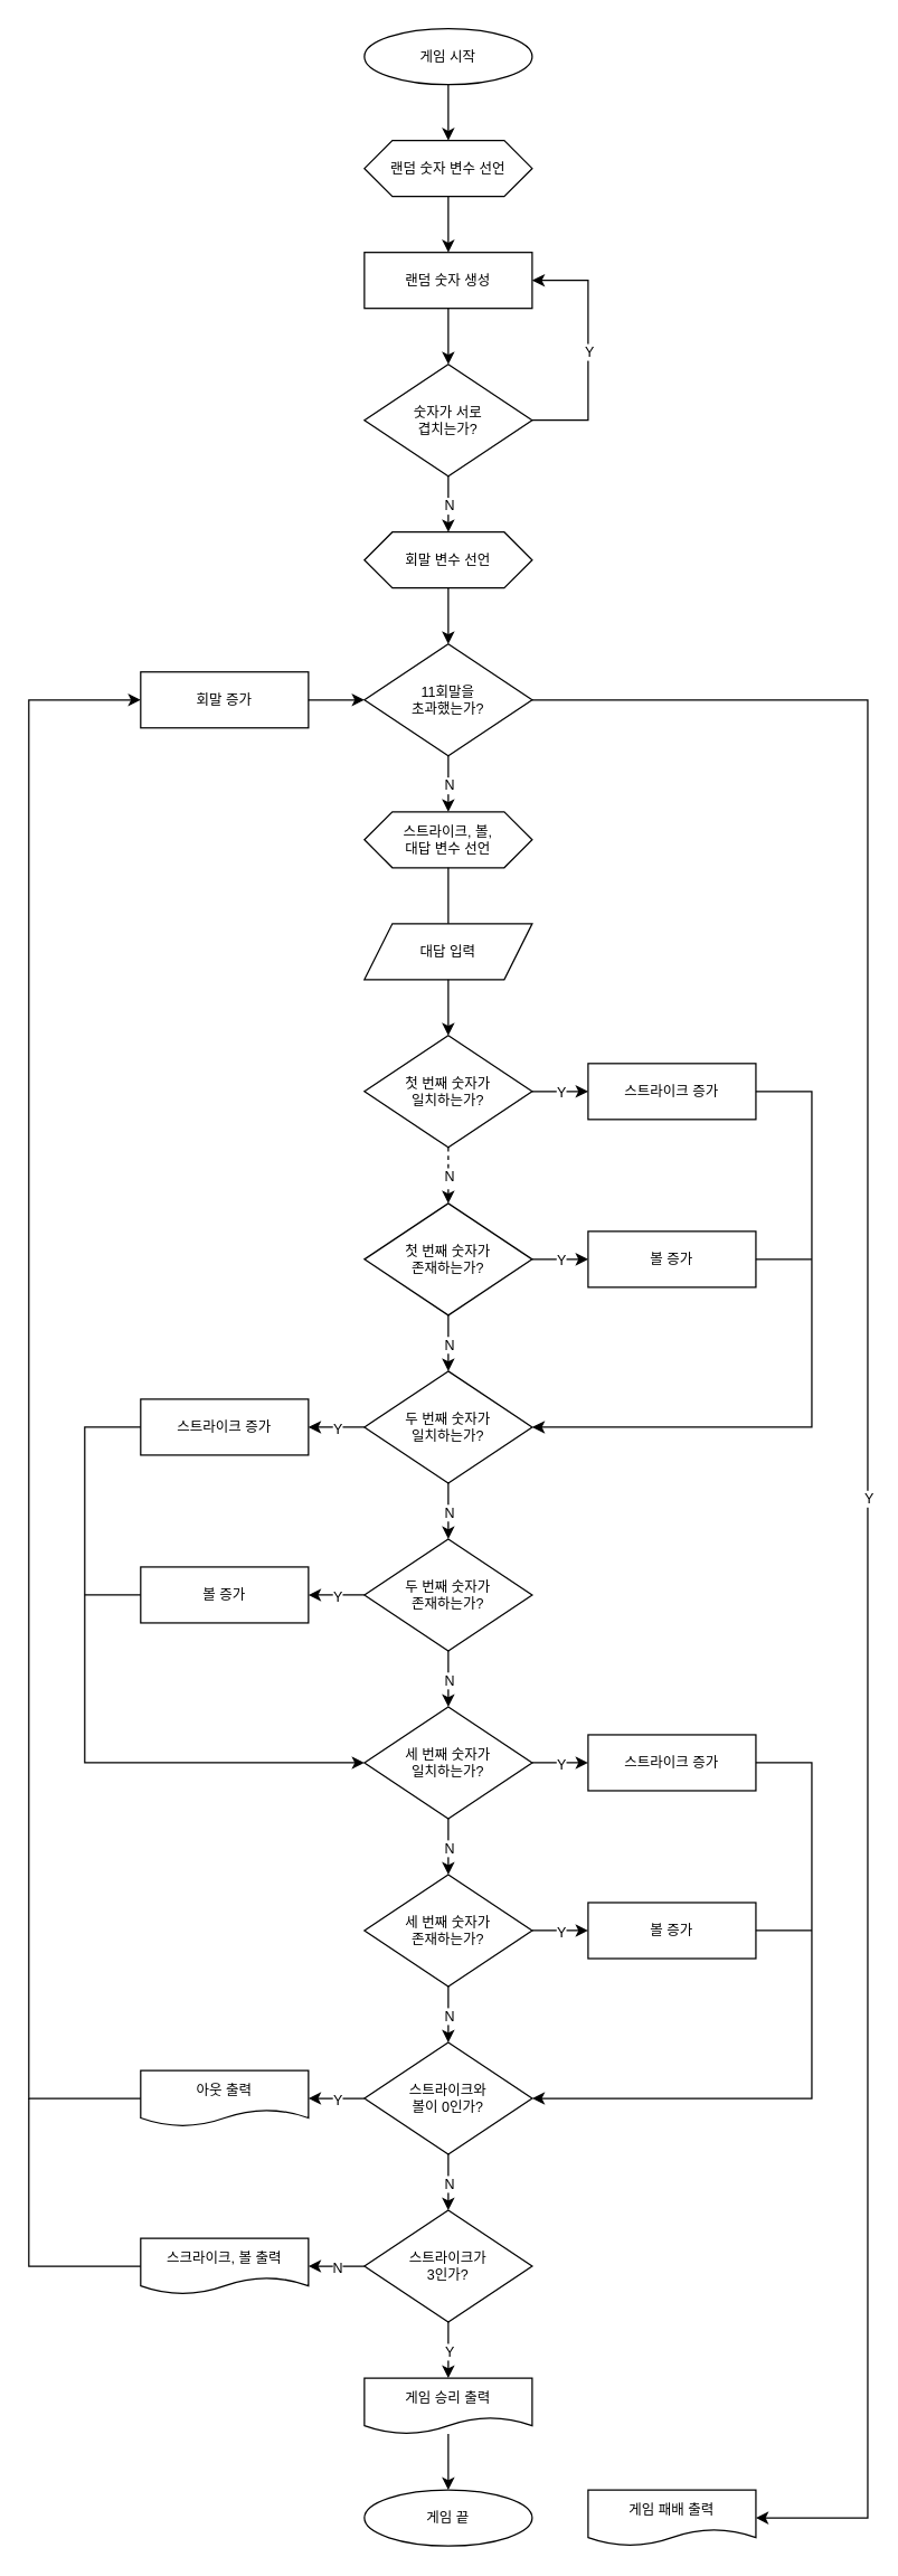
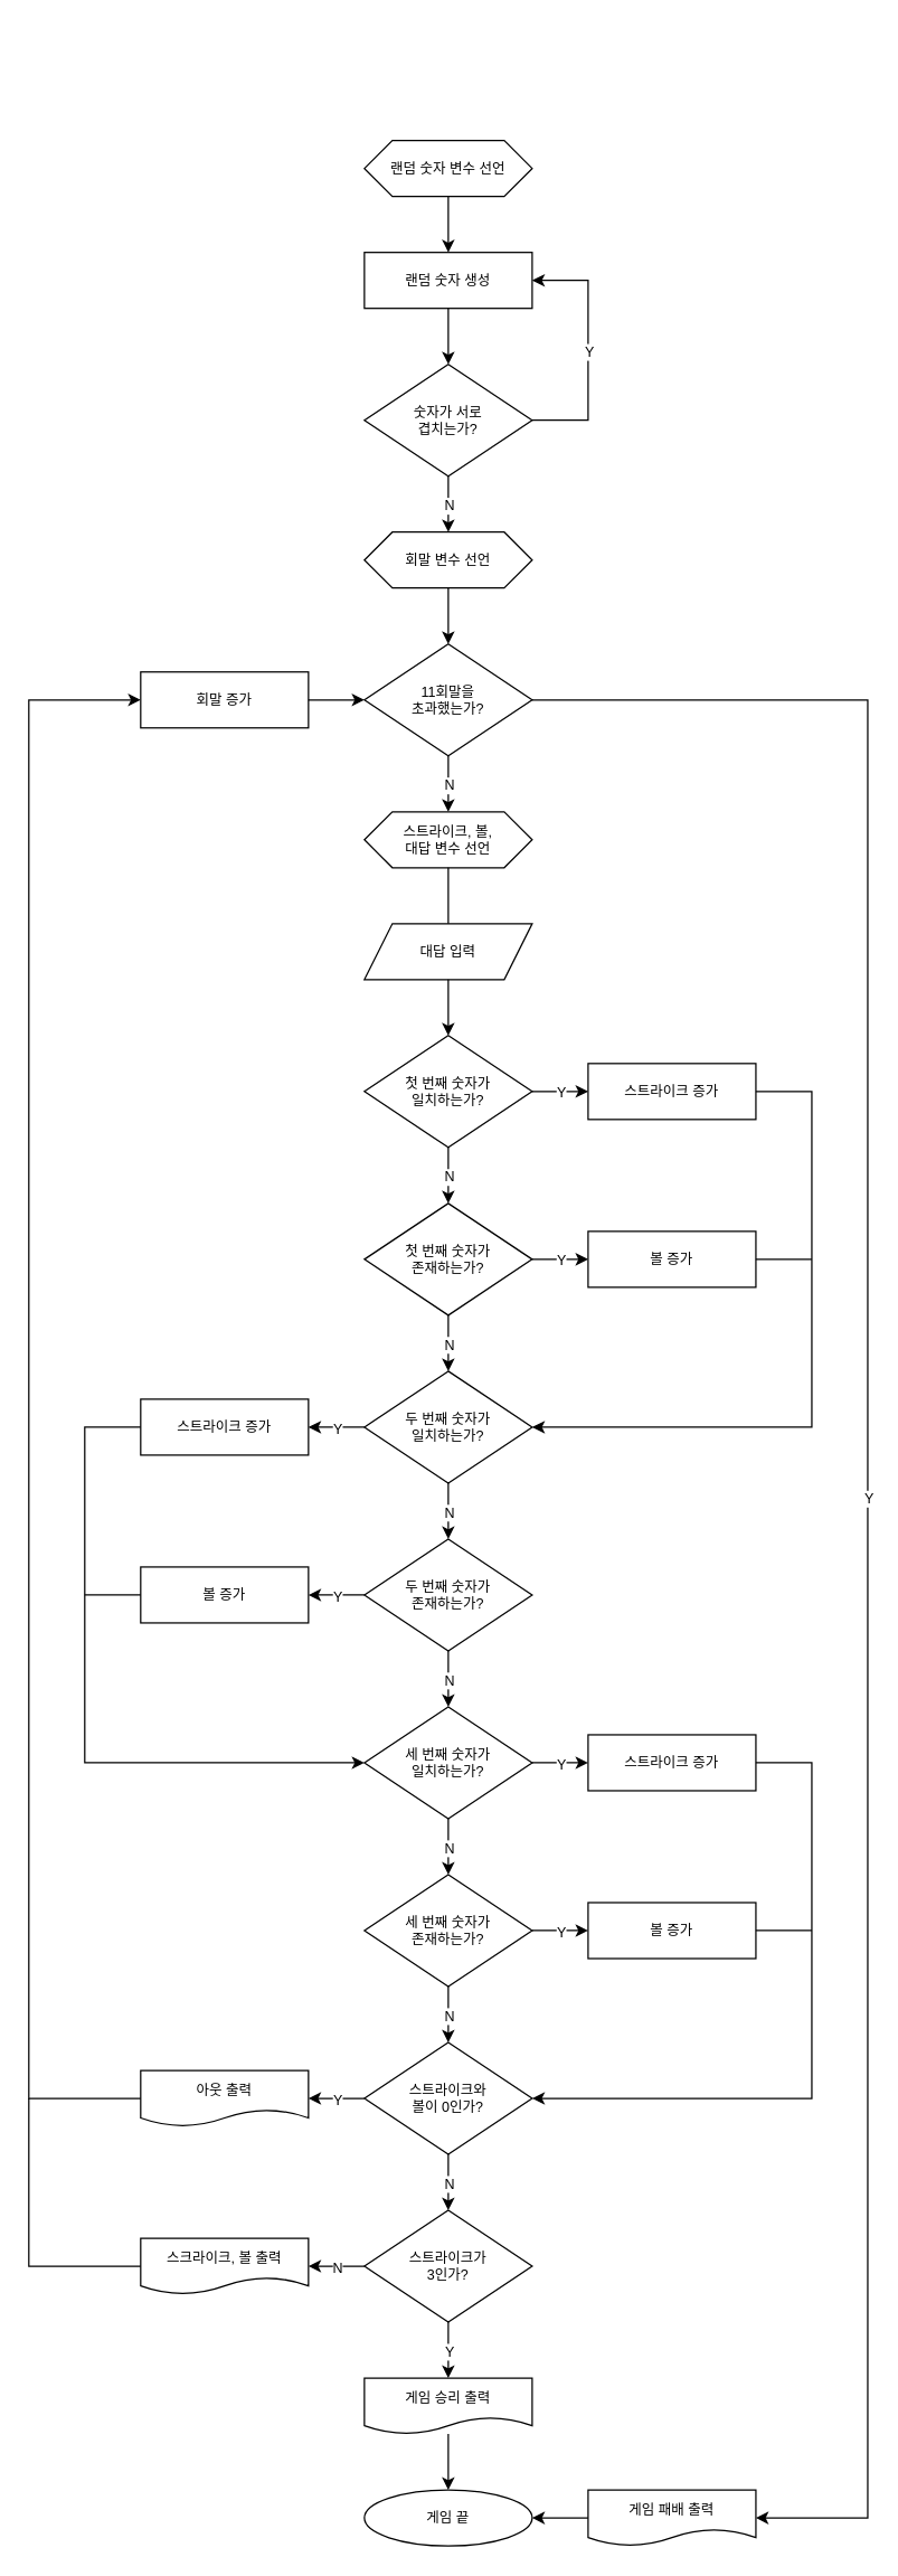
- <mxCell id="2" value="&lt;font style=&quot;font-size: 10px;&quot;&gt;게임 시작&lt;/font&gt;" style="ellipse;whiteSpace=wrap;html=1;fontSize=10;" parent="1" vertex="1"><mxGeometry x="260" y="20" width="120" height="40" as="geometry" /></mxCell>
- <mxCell id="4" value="" style="endArrow=classic;html=1;rounded=0;exitX=0.5;exitY=1;exitDx=0;exitDy=0;entryX=0.5;entryY=0;entryDx=0;entryDy=0;fontSize=10;" parent="1" source="2" target="58" edge="1"><mxGeometry width="50" height="50" relative="1" as="geometry"><mxPoint x="323" y="550" as="sourcePoint" /><mxPoint x="350" y="90" as="targetPoint" /></mxGeometry></mxCell>
- <mxCell id="18" value="" style="endArrow=classic;html=1;rounded=0;exitX=0.5;exitY=1;exitDx=0;exitDy=0;entryX=0.5;entryY=0;entryDx=0;entryDy=0;fontSize=10;dashed=1;" parent="1" source="15" target="17" edge="1"><mxGeometry width="50" height="50" relative="1" as="geometry"><mxPoint x="308" y="787" as="sourcePoint" /><mxPoint x="358" y="737" as="targetPoint" /></mxGeometry></mxCell>
+ <mxCell id="18" value="" style="endArrow=classic;html=1;rounded=0;exitX=0.5;exitY=1;exitDx=0;exitDy=0;entryX=0.5;entryY=0;entryDx=0;entryDy=0;fontSize=10;" parent="1" source="15" target="17" edge="1"><mxGeometry width="50" height="50" relative="1" as="geometry"><mxPoint x="308" y="787" as="sourcePoint" /><mxPoint x="358" y="737" as="targetPoint" /></mxGeometry></mxCell>
+ <mxCell id="86" value="" style="endArrow=classic;html=1;rounded=0;entryX=1;entryY=0.5;entryDx=0;entryDy=0;fontSize=10;exitX=0;exitY=0.5;exitDx=0;exitDy=0;" parent="1" source="85" target="82" edge="1"><mxGeometry width="50" height="50" relative="1" as="geometry"><mxPoint x="440" y="1810" as="sourcePoint" /><mxPoint x="620" y="2040" as="targetPoint" /><Array as="points" /></mxGeometry></mxCell>
